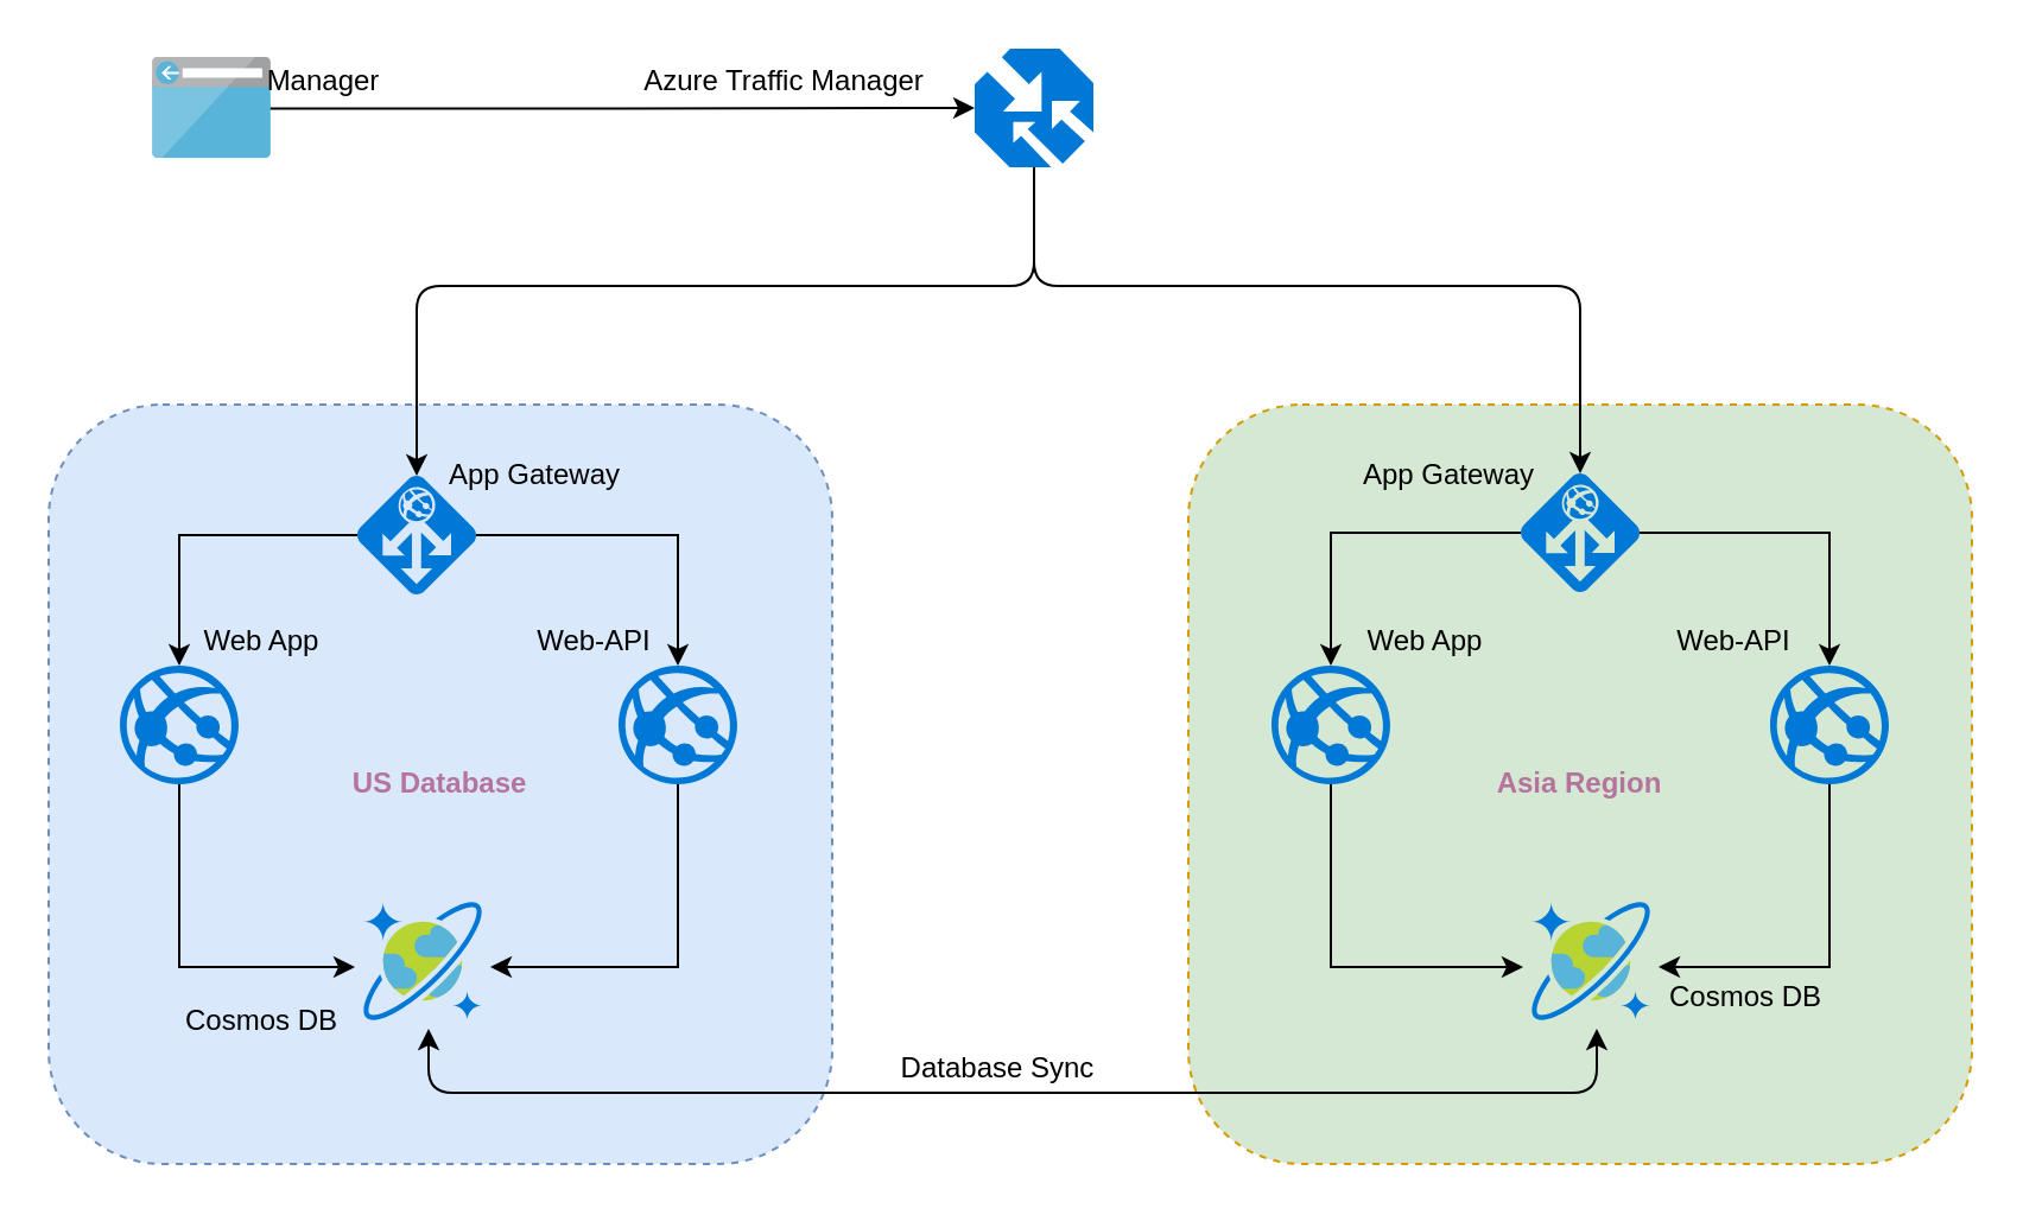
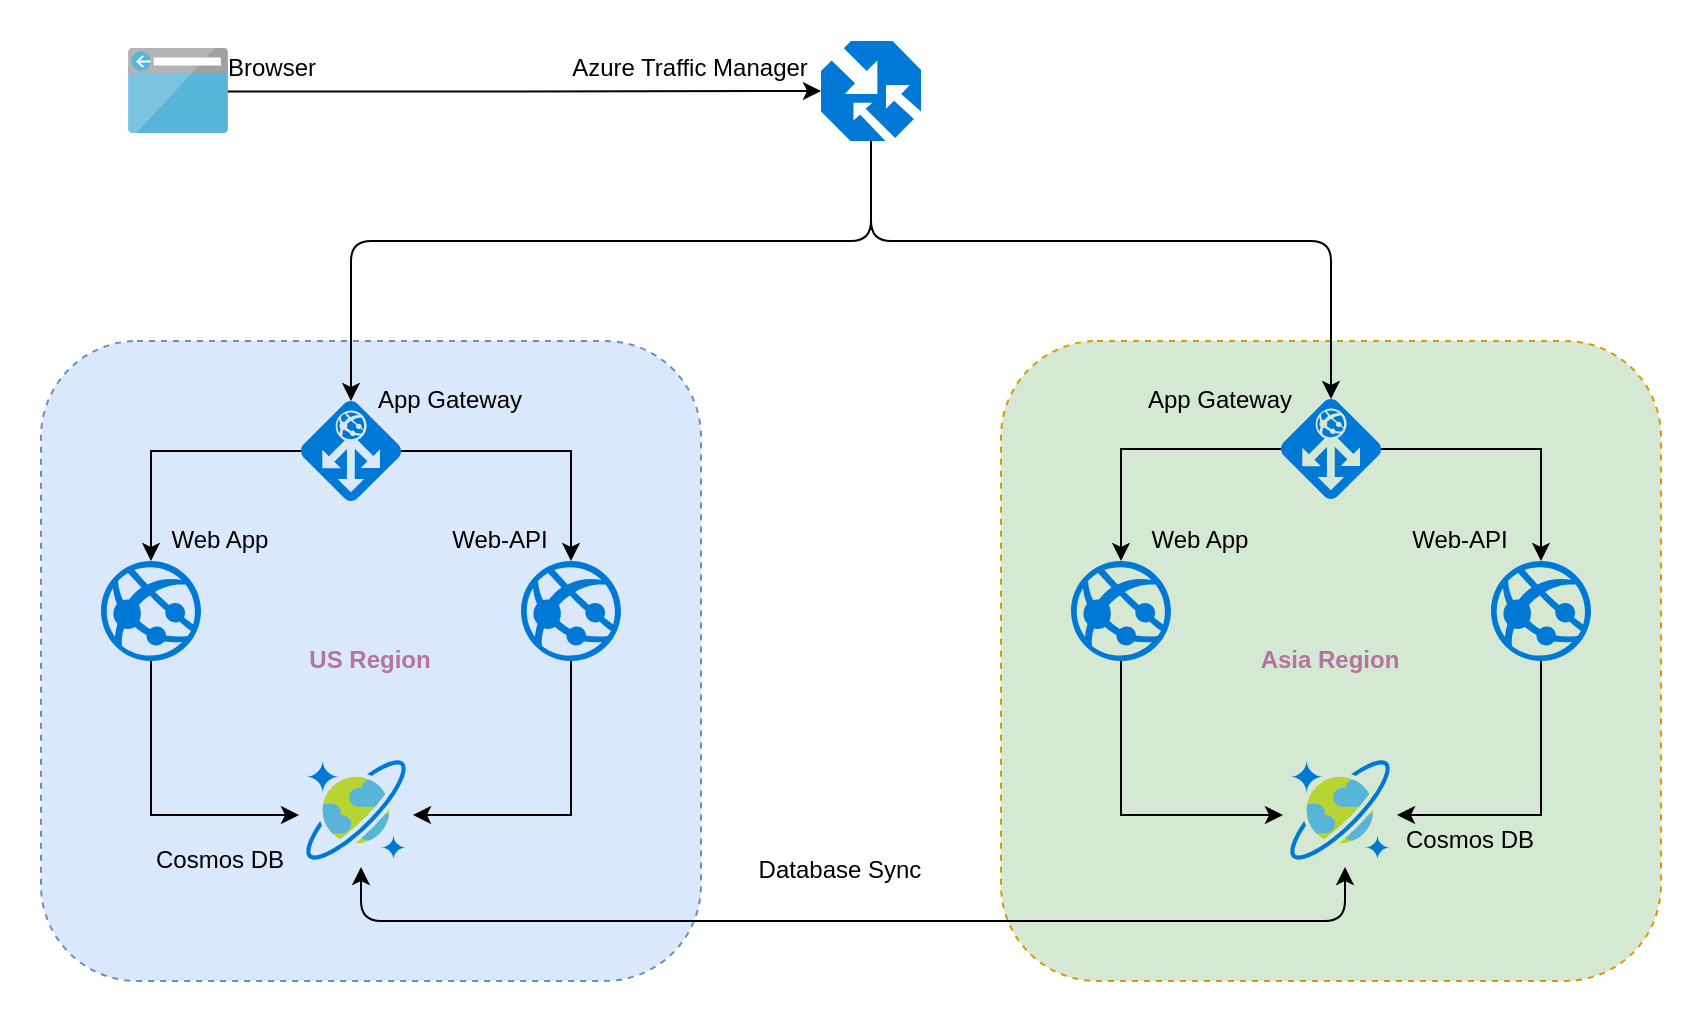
- <mxCell id="34" value="Manager" style="text;html=1;strokeColor=none;fillColor=none;align=center;verticalAlign=middle;whiteSpace=wrap;rounded=0;" vertex="1" parent="1"><mxGeometry x="116" y="24" width="40" height="20" as="geometry" /></mxCell>
+ <mxCell id="34" value="Browser" style="text;html=1;strokeColor=none;fillColor=none;align=center;verticalAlign=middle;whiteSpace=wrap;rounded=0;" vertex="1" parent="1"><mxGeometry x="116" y="24" width="40" height="20" as="geometry" /></mxCell>
- <mxCell id="33" value="Azure Traffic Manager" style="text;html=1;strokeColor=none;fillColor=none;align=center;verticalAlign=middle;whiteSpace=wrap;rounded=0;" vertex="1" parent="1"><mxGeometry x="265" y="24" width="130" height="20" as="geometry" /></mxCell>
+ <mxCell id="33" value="Azure Traffic Manager" style="text;html=1;strokeColor=none;fillColor=none;align=center;verticalAlign=middle;whiteSpace=wrap;rounded=0;" vertex="1" parent="1"><mxGeometry x="280" y="24" width="130" height="20" as="geometry" /></mxCell>
- <mxCell id="3" value="&lt;font color=&quot;#b5739d&quot;&gt;&lt;b&gt;US Database&lt;/b&gt;&lt;/font&gt;" style="rounded=1;whiteSpace=wrap;html=1;fillColor=#dae8fc;strokeColor=#6c8ebf;dashed=1;" vertex="1" parent="1"><mxGeometry x="20" y="170" width="330" height="320" as="geometry" /></mxCell>
+ <mxCell id="3" value="&lt;font color=&quot;#b5739d&quot;&gt;&lt;b&gt;US Region&lt;/b&gt;&lt;/font&gt;" style="rounded=1;whiteSpace=wrap;html=1;fillColor=#dae8fc;strokeColor=#6c8ebf;dashed=1;" vertex="1" parent="1"><mxGeometry x="20" y="170" width="330" height="320" as="geometry" /></mxCell>
- <mxCell id="26" value="Database Sync" style="text;html=1;strokeColor=none;fillColor=none;align=center;verticalAlign=middle;whiteSpace=wrap;rounded=0;" vertex="1" parent="1"><mxGeometry x="360" y="440" width="120" height="20" as="geometry" /></mxCell>
+ <mxCell id="26" value="Database Sync" style="text;html=1;strokeColor=none;fillColor=none;align=center;verticalAlign=middle;whiteSpace=wrap;rounded=0;" vertex="1" parent="1"><mxGeometry x="360" y="425" width="120" height="20" as="geometry" /></mxCell>
